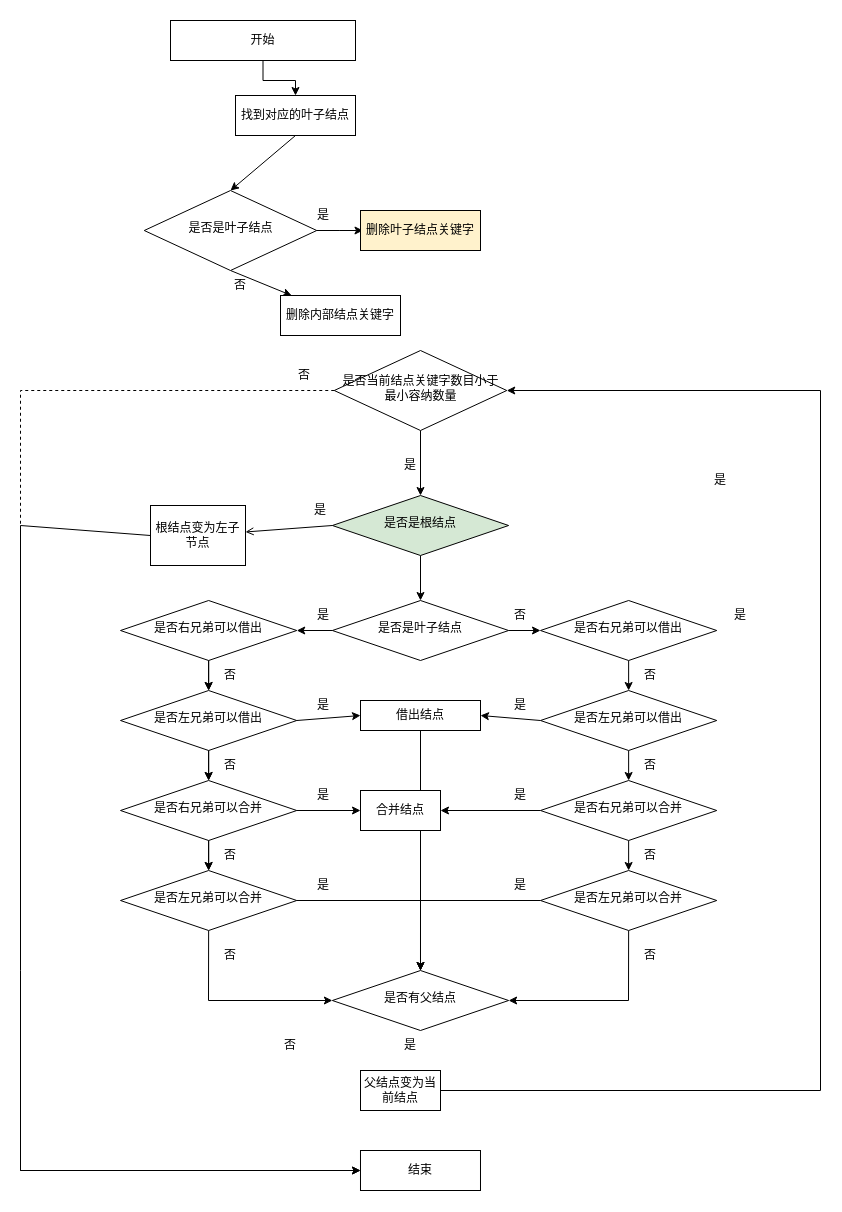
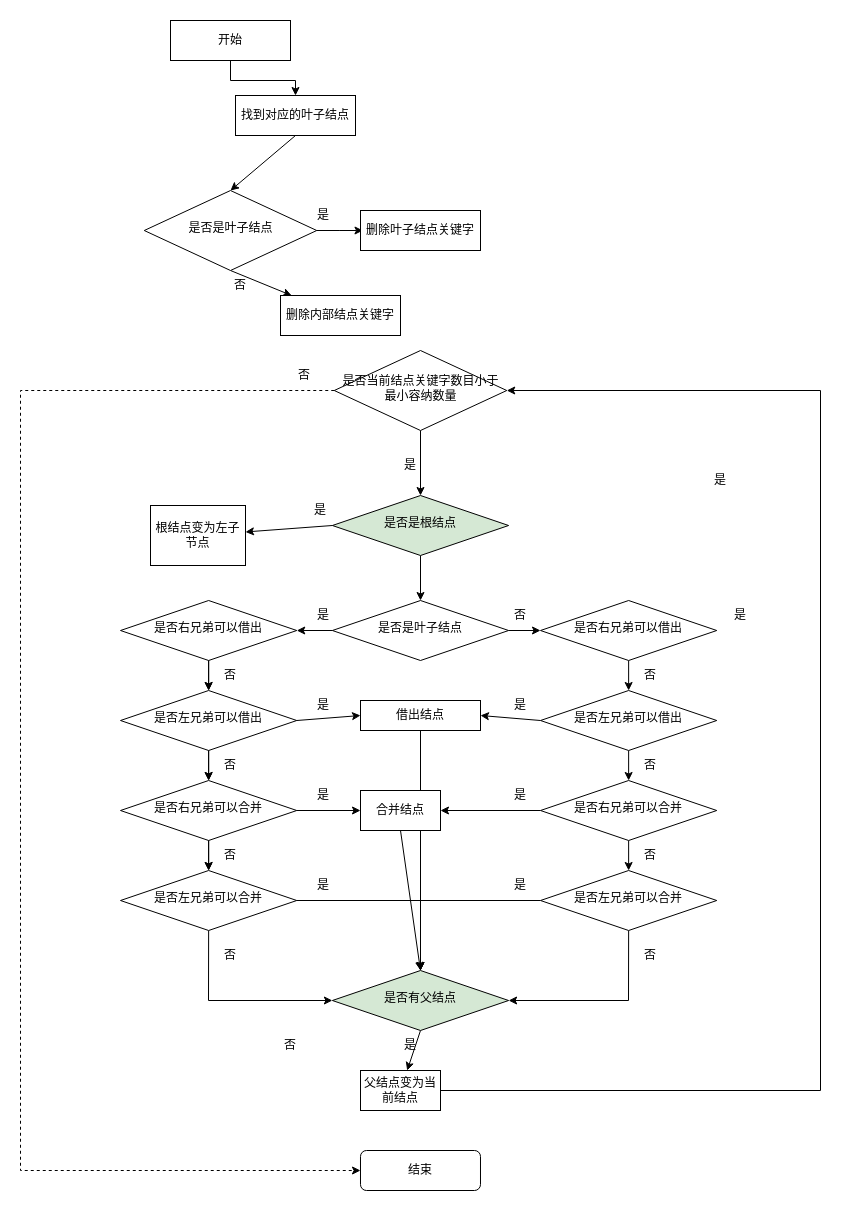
- <mxCell id="6" value="开始" style="rounded=0;whiteSpace=wrap;html=1;fontSize=12;glass=0;strokeWidth=1;shadow=0;" vertex="1" parent="1"><mxGeometry x="170" y="20" width="185" height="40" as="geometry" /></mxCell>
+ <mxCell id="6" value="开始" style="rounded=0;whiteSpace=wrap;html=1;fontSize=12;glass=0;strokeWidth=1;shadow=0;" vertex="1" parent="1"><mxGeometry x="170" y="20" width="120" height="40" as="geometry" /></mxCell>
- <mxCell id="12" value="删除叶子结点关键字" style="rounded=0;whiteSpace=wrap;html=1;fontSize=12;glass=0;strokeWidth=1;shadow=0;fillColor=#fff2cc;" vertex="1" parent="1"><mxGeometry x="360" y="210" width="120" height="40" as="geometry" /></mxCell>
+ <mxCell id="12" value="删除叶子结点关键字" style="rounded=0;whiteSpace=wrap;html=1;fontSize=12;glass=0;strokeWidth=1;shadow=0;" vertex="1" parent="1"><mxGeometry x="360" y="210" width="120" height="40" as="geometry" /></mxCell>
- <mxCell id="22" style="edgeStyle=none;html=1;exitX=0;exitY=0.5;exitDx=0;exitDy=0;entryX=0;entryY=0.5;entryDx=0;entryDy=0;rounded=0;" edge="1" parent="1" source="23" target="2"><mxGeometry relative="1" as="geometry"><Array as="points"><mxPoint x="20" y="525" /><mxPoint x="20" y="970" /><mxPoint x="20" y="1170" /></Array></mxGeometry></mxCell>
- <mxCell id="19" style="edgeStyle=none;html=1;exitX=0;exitY=0.5;exitDx=0;exitDy=0;endArrow=open;" edge="1" parent="1" source="21" target="23"><mxGeometry relative="1" as="geometry" /></mxCell>
+ <mxCell id="19" style="edgeStyle=none;html=1;exitX=0;exitY=0.5;exitDx=0;exitDy=0;" edge="1" parent="1" source="21" target="23"><mxGeometry relative="1" as="geometry" /></mxCell>
+ <mxCell id="73" style="edgeStyle=none;rounded=0;html=1;exitX=0.5;exitY=1;exitDx=0;exitDy=0;entryX=0.5;entryY=0;entryDx=0;entryDy=0;" edge="1" parent="1" source="74" target="55"><mxGeometry relative="1" as="geometry" /></mxCell>
- <mxCell id="55" value="是否有父结点" style="rhombus;whiteSpace=wrap;html=1;shadow=0;fontFamily=Helvetica;fontSize=12;align=center;strokeWidth=1;spacing=6;spacingTop=-4;rounded=0;" vertex="1" parent="1"><mxGeometry x="331.87" y="970" width="176.25" height="60" as="geometry" /></mxCell>
+ <mxCell id="55" value="是否有父结点" style="rhombus;whiteSpace=wrap;html=1;shadow=0;fontFamily=Helvetica;fontSize=12;align=center;strokeWidth=1;spacing=6;spacingTop=-4;rounded=0;fillColor=#d5e8d4;" vertex="1" parent="1"><mxGeometry x="331.87" y="970" width="176.25" height="60" as="geometry" /></mxCell>
+ <mxCell id="54" style="edgeStyle=none;rounded=0;html=1;exitX=0.5;exitY=1;exitDx=0;exitDy=0;" edge="1" parent="1" source="55" target="57"><mxGeometry relative="1" as="geometry" /></mxCell>
- <mxCell id="2" value="结束" style="rounded=0;whiteSpace=wrap;html=1;fontSize=12;glass=0;strokeWidth=1;shadow=0;" vertex="1" parent="1"><mxGeometry x="359.99" y="1150" width="120" height="40" as="geometry" /></mxCell>
+ <mxCell id="2" value="结束" style="whiteSpace=wrap;html=1;fontSize=12;glass=0;strokeWidth=1;shadow=0;rounded=1;" vertex="1" parent="1"><mxGeometry x="359.99" y="1150" width="120" height="40" as="geometry" /></mxCell>
